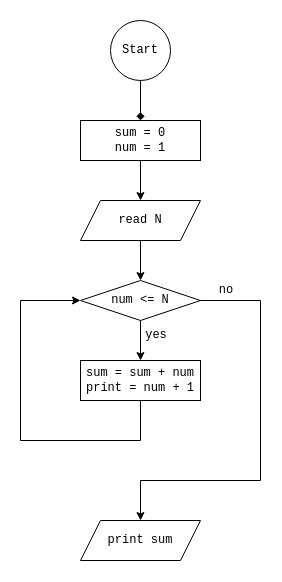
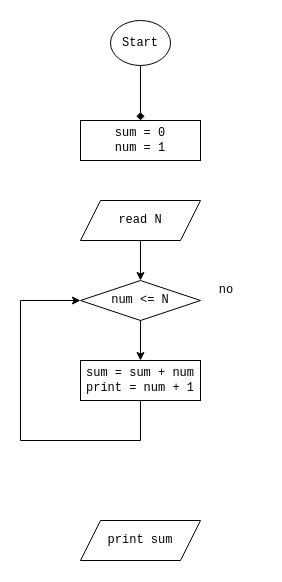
- <mxCell id="3" value="Start" style="ellipse;whiteSpace=wrap;html=1;aspect=fixed;fontFamily=Courier New;" vertex="1" parent="1"><mxGeometry x="110" y="20" width="60" height="60" as="geometry" /></mxCell>
+ <mxCell id="3" value="Start" style="ellipse;whiteSpace=wrap;html=1;aspect=fixed;fontFamily=Courier New;" vertex="1" parent="1"><mxGeometry x="110" y="20" width="60" height="45" as="geometry" /></mxCell>
- <mxCell id="4" style="edgeStyle=orthogonalEdgeStyle;rounded=0;orthogonalLoop=1;jettySize=auto;html=1;exitX=0.5;exitY=1;exitDx=0;exitDy=0;entryX=0.5;entryY=0;entryDx=0;entryDy=0;fontFamily=Courier New;" edge="1" parent="1" source="5" target="10"><mxGeometry relative="1" as="geometry" /></mxCell>
- <mxCell id="14" value="yes" style="text;html=1;strokeColor=none;fillColor=none;align=center;verticalAlign=middle;whiteSpace=wrap;rounded=0;fontFamily=Courier New;" vertex="1" parent="1"><mxGeometry x="136" y="325" width="40" height="20" as="geometry" /></mxCell>
- <mxCell id="7" style="edgeStyle=orthogonalEdgeStyle;rounded=0;orthogonalLoop=1;jettySize=auto;html=1;exitX=1;exitY=0.5;exitDx=0;exitDy=0;entryX=0.5;entryY=0;entryDx=0;entryDy=0;fontFamily=Courier New;" edge="1" parent="1" source="8" target="13"><mxGeometry relative="1" as="geometry"><Array as="points"><mxPoint x="260" y="300" /><mxPoint x="260" y="480" /><mxPoint x="140" y="480" /></Array></mxGeometry></mxCell>
